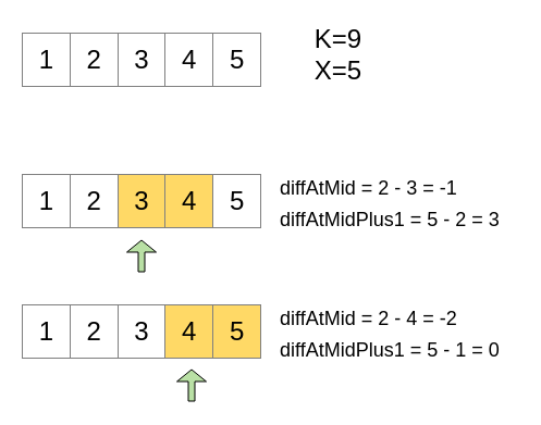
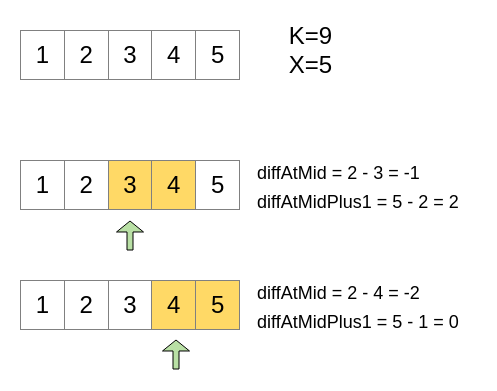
- <mxCell id="6" value="&lt;font style=&quot;font-size: 18px&quot;&gt;diffAtMid = 2 - 3 = -1&lt;br&gt;diffAtMidPlus1 = 5 - 2 = 3&lt;/font&gt;" style="text;html=1;align=left;verticalAlign=middle;resizable=0;points=[];autosize=1;fontSize=24;" vertex="1" parent="1"><mxGeometry x="255" y="150" width="220" height="70" as="geometry" /></mxCell>
+ <mxCell id="6" value="&lt;font style=&quot;font-size: 18px&quot;&gt;diffAtMid = 2 - 3 = -1&lt;br&gt;diffAtMidPlus1 = 5 - 2 = 2&lt;/font&gt;" style="text;html=1;align=left;verticalAlign=middle;resizable=0;points=[];autosize=1;fontSize=24;" vertex="1" parent="1"><mxGeometry x="255" y="150" width="220" height="70" as="geometry" /></mxCell>
